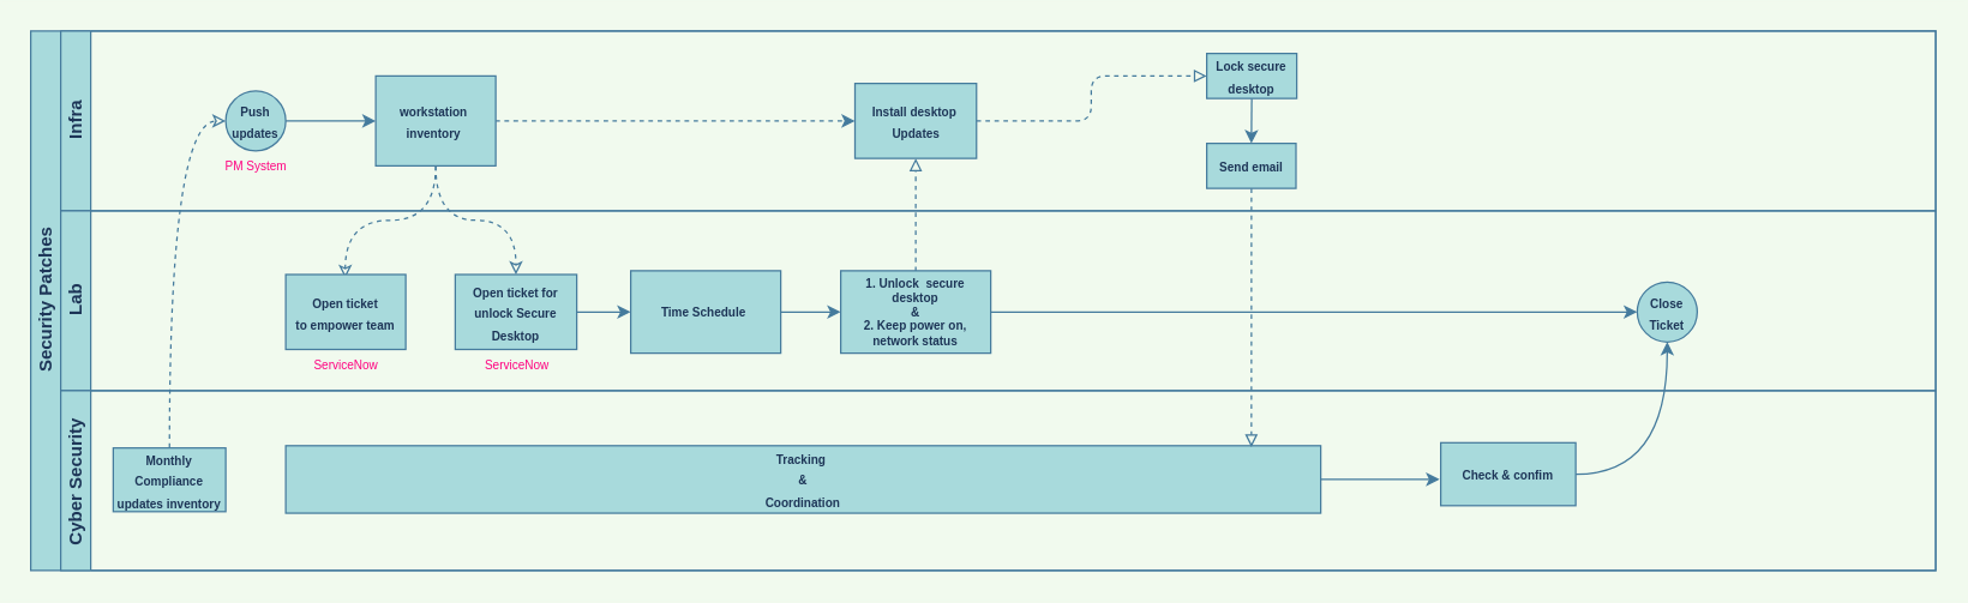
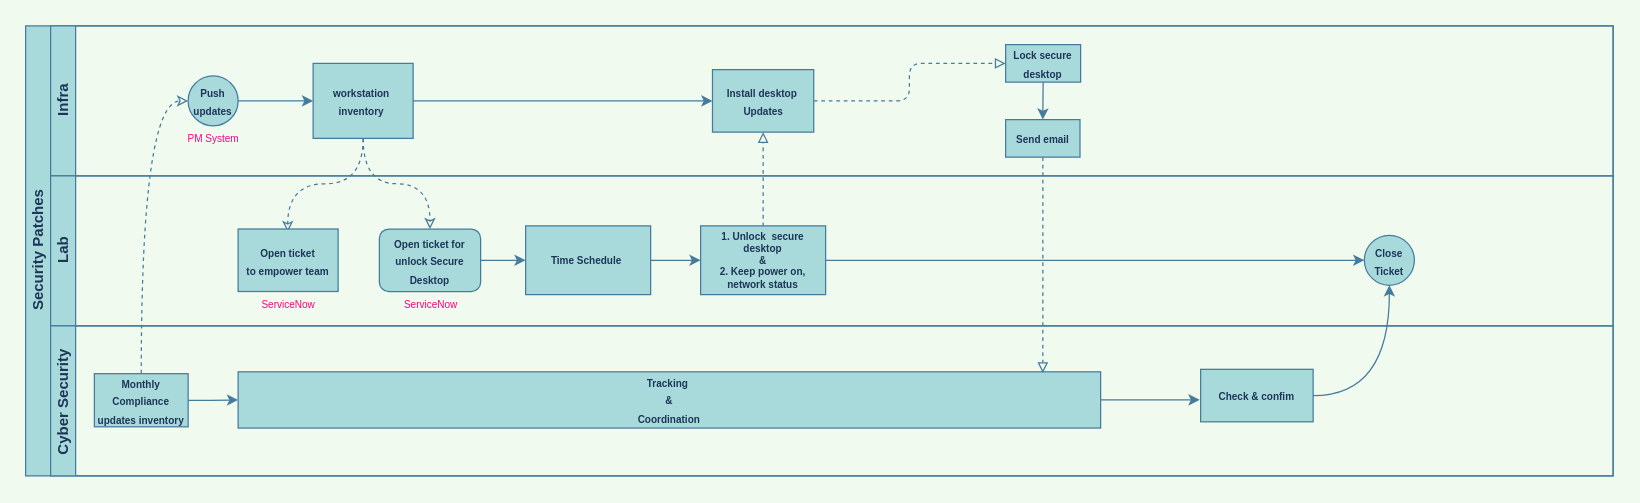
- <mxCell id="6" style="edgeStyle=orthogonalEdgeStyle;rounded=0;orthogonalLoop=1;jettySize=auto;html=1;exitX=1;exitY=0.5;exitDx=0;exitDy=0;entryX=0;entryY=0.5;entryDx=0;entryDy=0;fontSize=8;curved=1;labelBackgroundColor=#F1FAEE;strokeColor=#457B9D;fontColor=#1D3557;dashed=1;" edge="1" parent="3" source="7" target="10"><mxGeometry relative="1" as="geometry" /></mxCell>
+ <mxCell id="6" style="edgeStyle=orthogonalEdgeStyle;rounded=0;orthogonalLoop=1;jettySize=auto;html=1;exitX=1;exitY=0.5;exitDx=0;exitDy=0;entryX=0;entryY=0.5;entryDx=0;entryDy=0;fontSize=8;curved=1;labelBackgroundColor=#F1FAEE;strokeColor=#457B9D;fontColor=#1D3557;" edge="1" parent="3" source="7" target="10"><mxGeometry relative="1" as="geometry" /></mxCell>
- <mxCell id="18" value="&lt;b&gt;&lt;font style=&quot;font-size: 8px;&quot;&gt;Open ticket for unlock&amp;nbsp;Secure Desktop&lt;/font&gt;&lt;/b&gt;" style="rounded=0;whiteSpace=wrap;html=1;fontFamily=Helvetica;fontSize=12;fontColor=#1D3557;align=center;fillColor=#A8DADC;strokeColor=#457B9D;" vertex="1" parent="16"><mxGeometry x="263" y="42.5" width="81" height="50" as="geometry" /></mxCell>
+ <mxCell id="18" value="&lt;b&gt;&lt;font style=&quot;font-size: 8px;&quot;&gt;Open ticket for unlock&amp;nbsp;Secure Desktop&lt;/font&gt;&lt;/b&gt;" style="whiteSpace=wrap;html=1;fontFamily=Helvetica;fontSize=12;fontColor=#1D3557;align=center;fillColor=#A8DADC;strokeColor=#457B9D;rounded=1;" vertex="1" parent="16"><mxGeometry x="263" y="42.5" width="81" height="50" as="geometry" /></mxCell>
+ <mxCell id="30" style="edgeStyle=orthogonalEdgeStyle;curved=1;rounded=1;orthogonalLoop=1;jettySize=auto;html=1;exitX=1;exitY=0.5;exitDx=0;exitDy=0;entryX=0;entryY=0.5;entryDx=0;entryDy=0;fontSize=8;fontColor=#FF0080;endArrow=classic;endFill=1;strokeColor=#457B9D;fillColor=#A8DADC;" edge="1" parent="27" source="31" target="29"><mxGeometry relative="1" as="geometry" /></mxCell>
